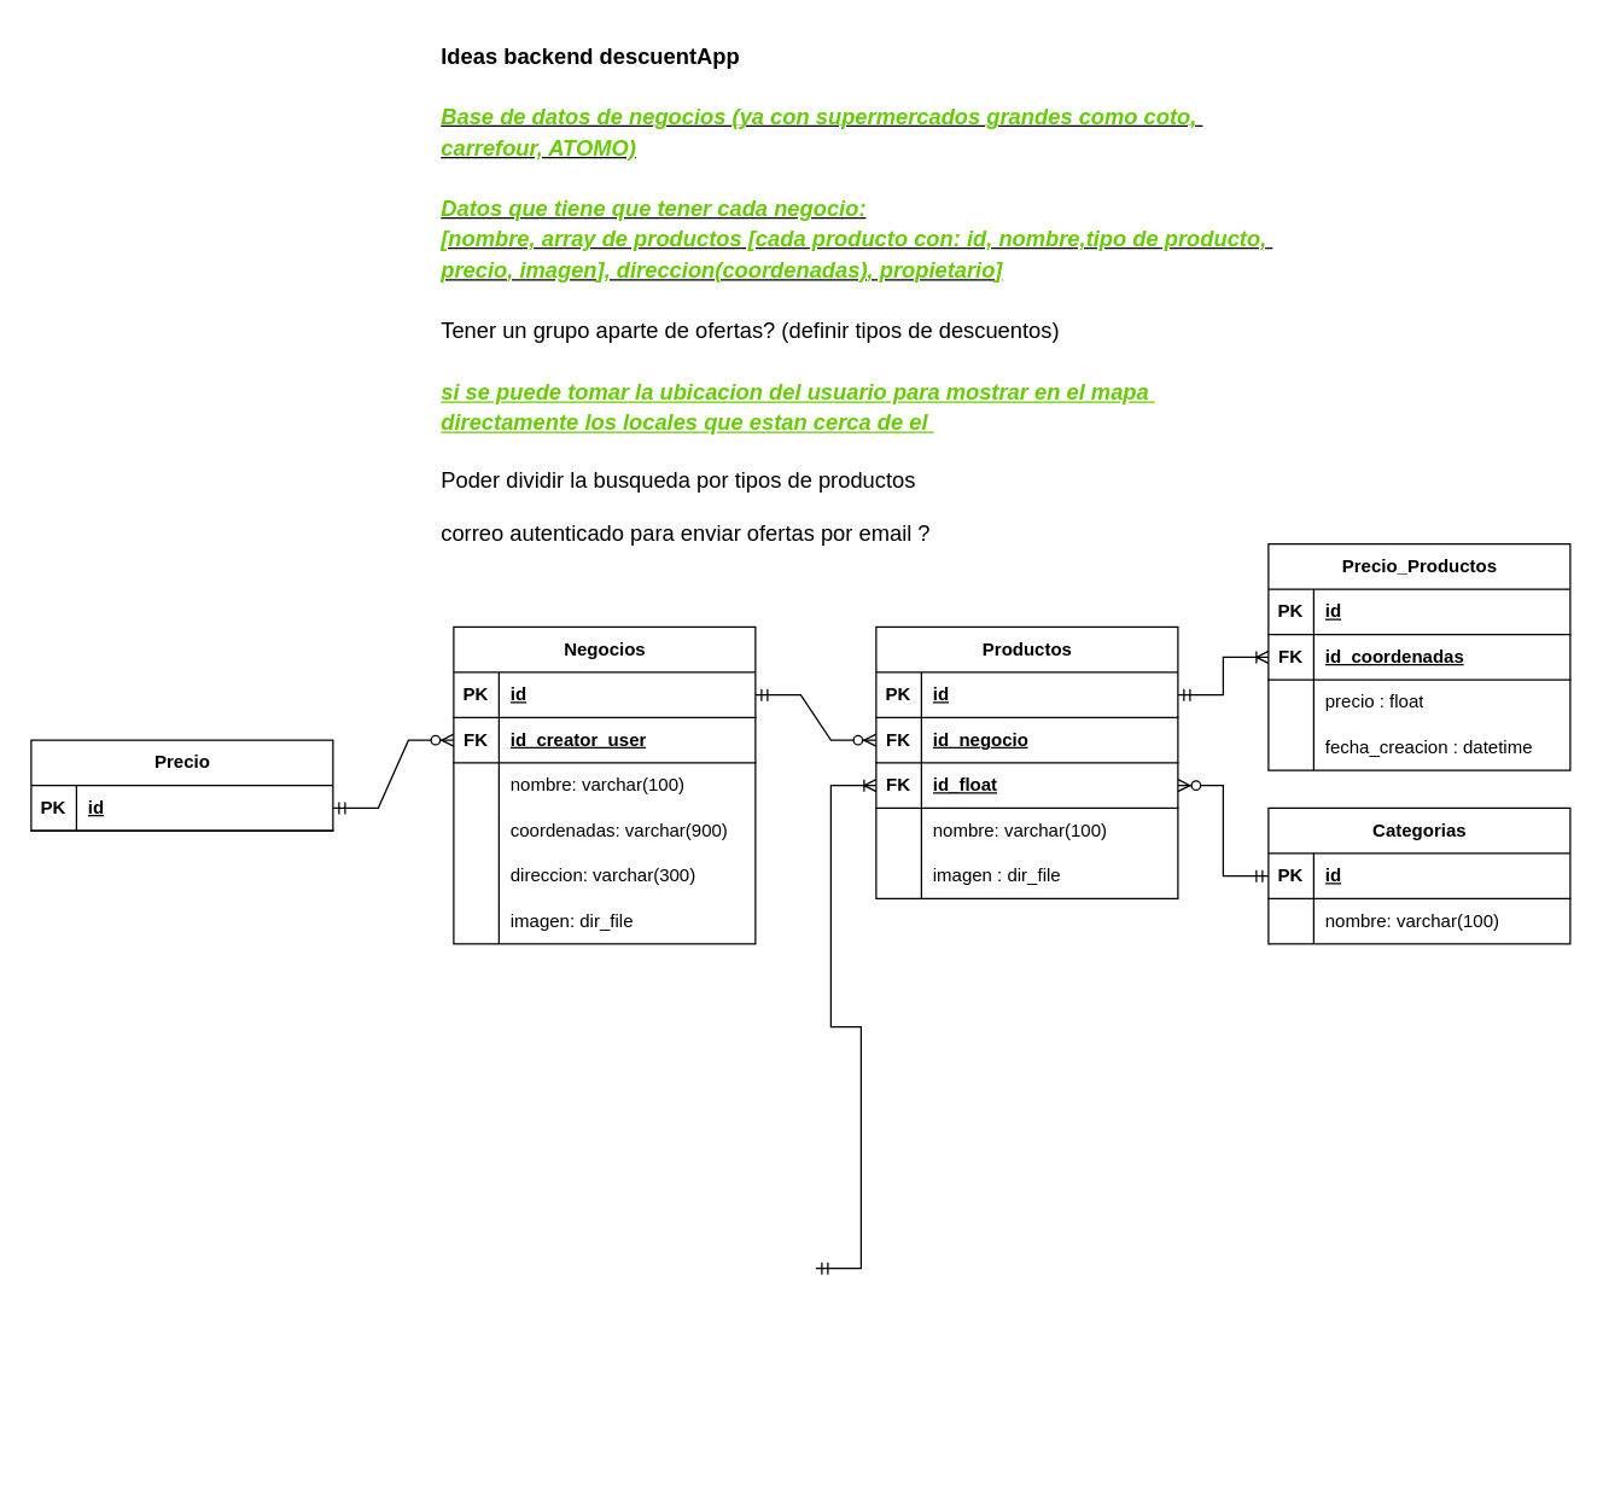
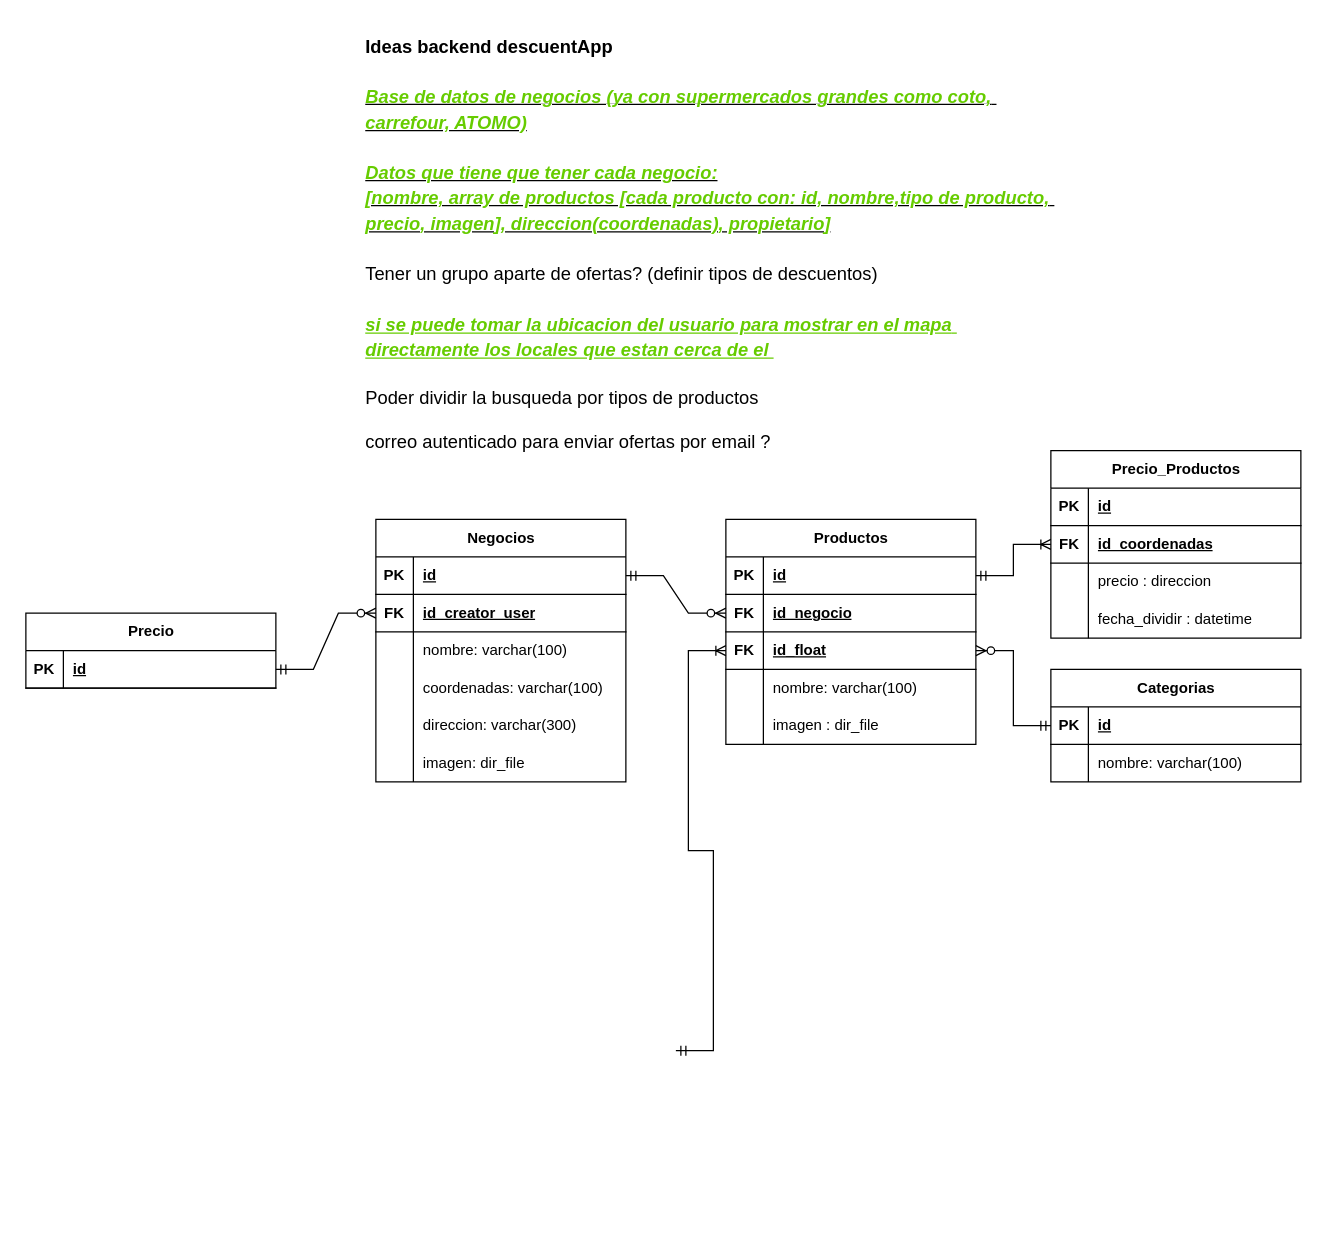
- <mxCell id="62" value="precio : float" style="shape=partialRectangle;connectable=0;fillColor=none;top=0;left=0;bottom=0;right=0;align=left;spacingLeft=6;overflow=hidden;whiteSpace=wrap;html=1;" vertex="1" parent="60"><mxGeometry x="30" width="170" height="30" as="geometry"><mxRectangle width="170" height="30" as="alternateBounds" /></mxGeometry></mxCell>
+ <mxCell id="62" value="precio : direccion" style="shape=partialRectangle;connectable=0;fillColor=none;top=0;left=0;bottom=0;right=0;align=left;spacingLeft=6;overflow=hidden;whiteSpace=wrap;html=1;" vertex="1" parent="60"><mxGeometry x="30" width="170" height="30" as="geometry"><mxRectangle width="170" height="30" as="alternateBounds" /></mxGeometry></mxCell>
- <mxCell id="65" value="fecha_creacion : datetime" style="shape=partialRectangle;connectable=0;fillColor=none;top=0;left=0;bottom=0;right=0;align=left;spacingLeft=6;overflow=hidden;whiteSpace=wrap;html=1;" vertex="1" parent="63"><mxGeometry x="30" width="170" height="30" as="geometry"><mxRectangle width="170" height="30" as="alternateBounds" /></mxGeometry></mxCell>
+ <mxCell id="65" value="fecha_dividir : datetime" style="shape=partialRectangle;connectable=0;fillColor=none;top=0;left=0;bottom=0;right=0;align=left;spacingLeft=6;overflow=hidden;whiteSpace=wrap;html=1;" vertex="1" parent="63"><mxGeometry x="30" width="170" height="30" as="geometry"><mxRectangle width="170" height="30" as="alternateBounds" /></mxGeometry></mxCell>
- <mxCell id="15" value="coordenadas: varchar(900)" style="shape=partialRectangle;connectable=0;fillColor=none;top=0;left=0;bottom=0;right=0;align=left;spacingLeft=6;overflow=hidden;whiteSpace=wrap;html=1;" vertex="1" parent="13"><mxGeometry x="30" width="170" height="30" as="geometry"><mxRectangle width="170" height="30" as="alternateBounds" /></mxGeometry></mxCell>
+ <mxCell id="15" value="coordenadas: varchar(100)" style="shape=partialRectangle;connectable=0;fillColor=none;top=0;left=0;bottom=0;right=0;align=left;spacingLeft=6;overflow=hidden;whiteSpace=wrap;html=1;" vertex="1" parent="13"><mxGeometry x="30" width="170" height="30" as="geometry"><mxRectangle width="170" height="30" as="alternateBounds" /></mxGeometry></mxCell>
